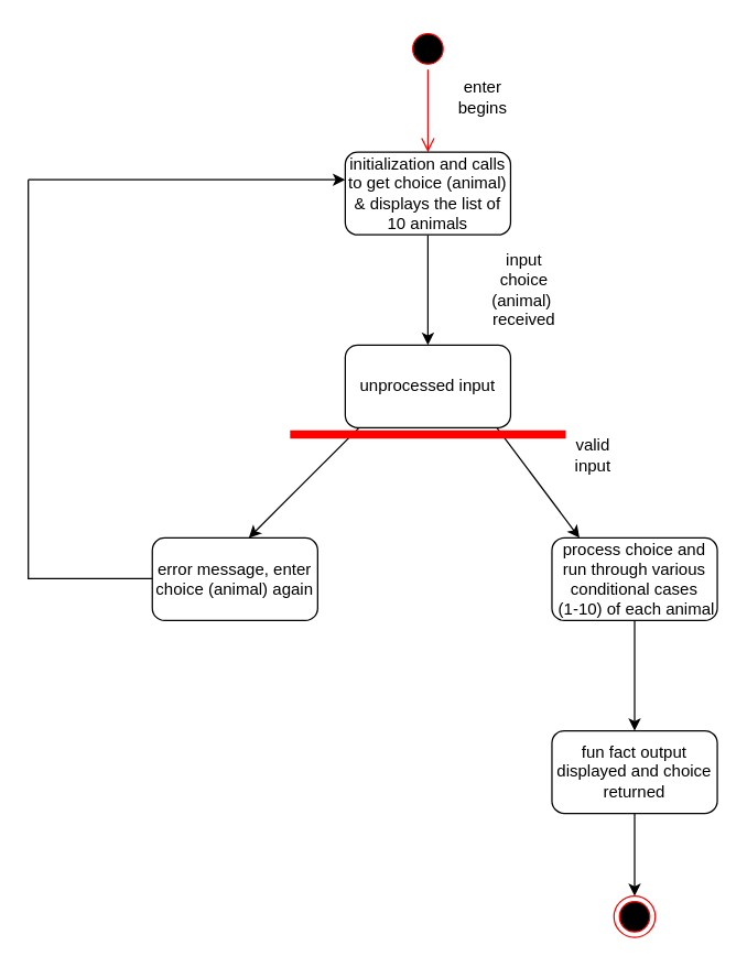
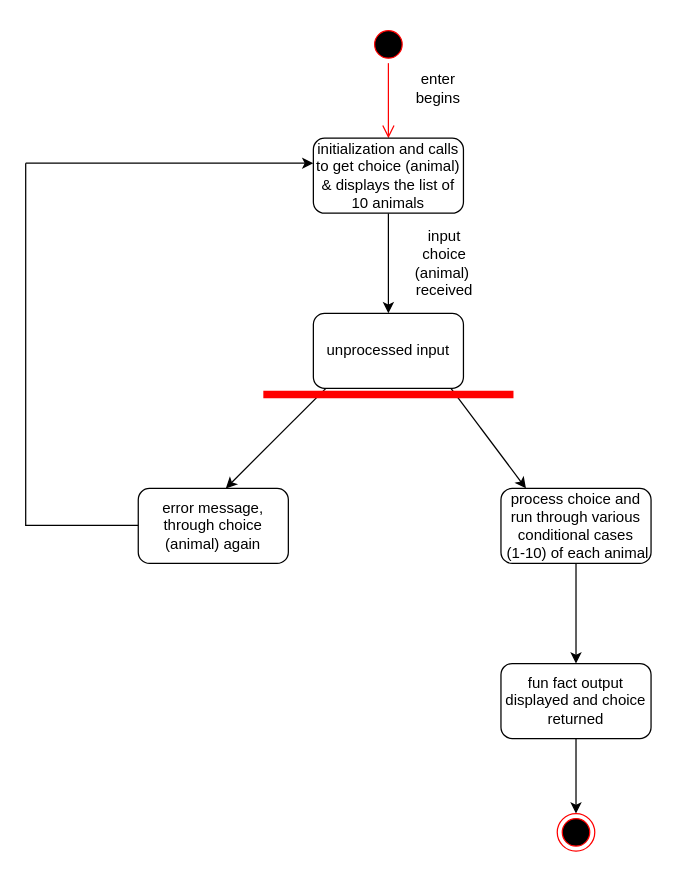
- <mxCell id="4" value="input &lt;br&gt;choice (animal)&amp;nbsp; received" style="text;html=1;strokeColor=none;fillColor=none;align=center;verticalAlign=middle;whiteSpace=wrap;rounded=0;" parent="1" vertex="1"><mxGeometry x="355" y="190" width="50" height="40" as="geometry" /></mxCell>
+ <mxCell id="4" value="input &lt;br&gt;choice (animal)&amp;nbsp; received" style="text;html=1;strokeColor=none;fillColor=none;align=center;verticalAlign=middle;whiteSpace=wrap;rounded=0;" parent="1" vertex="1"><mxGeometry x="330" y="190" width="50" height="40" as="geometry" /></mxCell>
- <mxCell id="8" value="valid input" style="text;html=1;strokeColor=none;fillColor=none;align=center;verticalAlign=middle;whiteSpace=wrap;rounded=0;" parent="1" vertex="1"><mxGeometry x="410" y="320" width="40" height="20" as="geometry" /></mxCell>
- <mxCell id="9" value="error message, enter choice (animal) again" style="rounded=1;whiteSpace=wrap;html=1;" parent="1" vertex="1"><mxGeometry x="110" y="390" width="120" height="60" as="geometry" /></mxCell>
+ <mxCell id="9" value="error message, through choice (animal) again" style="rounded=1;whiteSpace=wrap;html=1;" parent="1" vertex="1"><mxGeometry x="110" y="390" width="120" height="60" as="geometry" /></mxCell>
